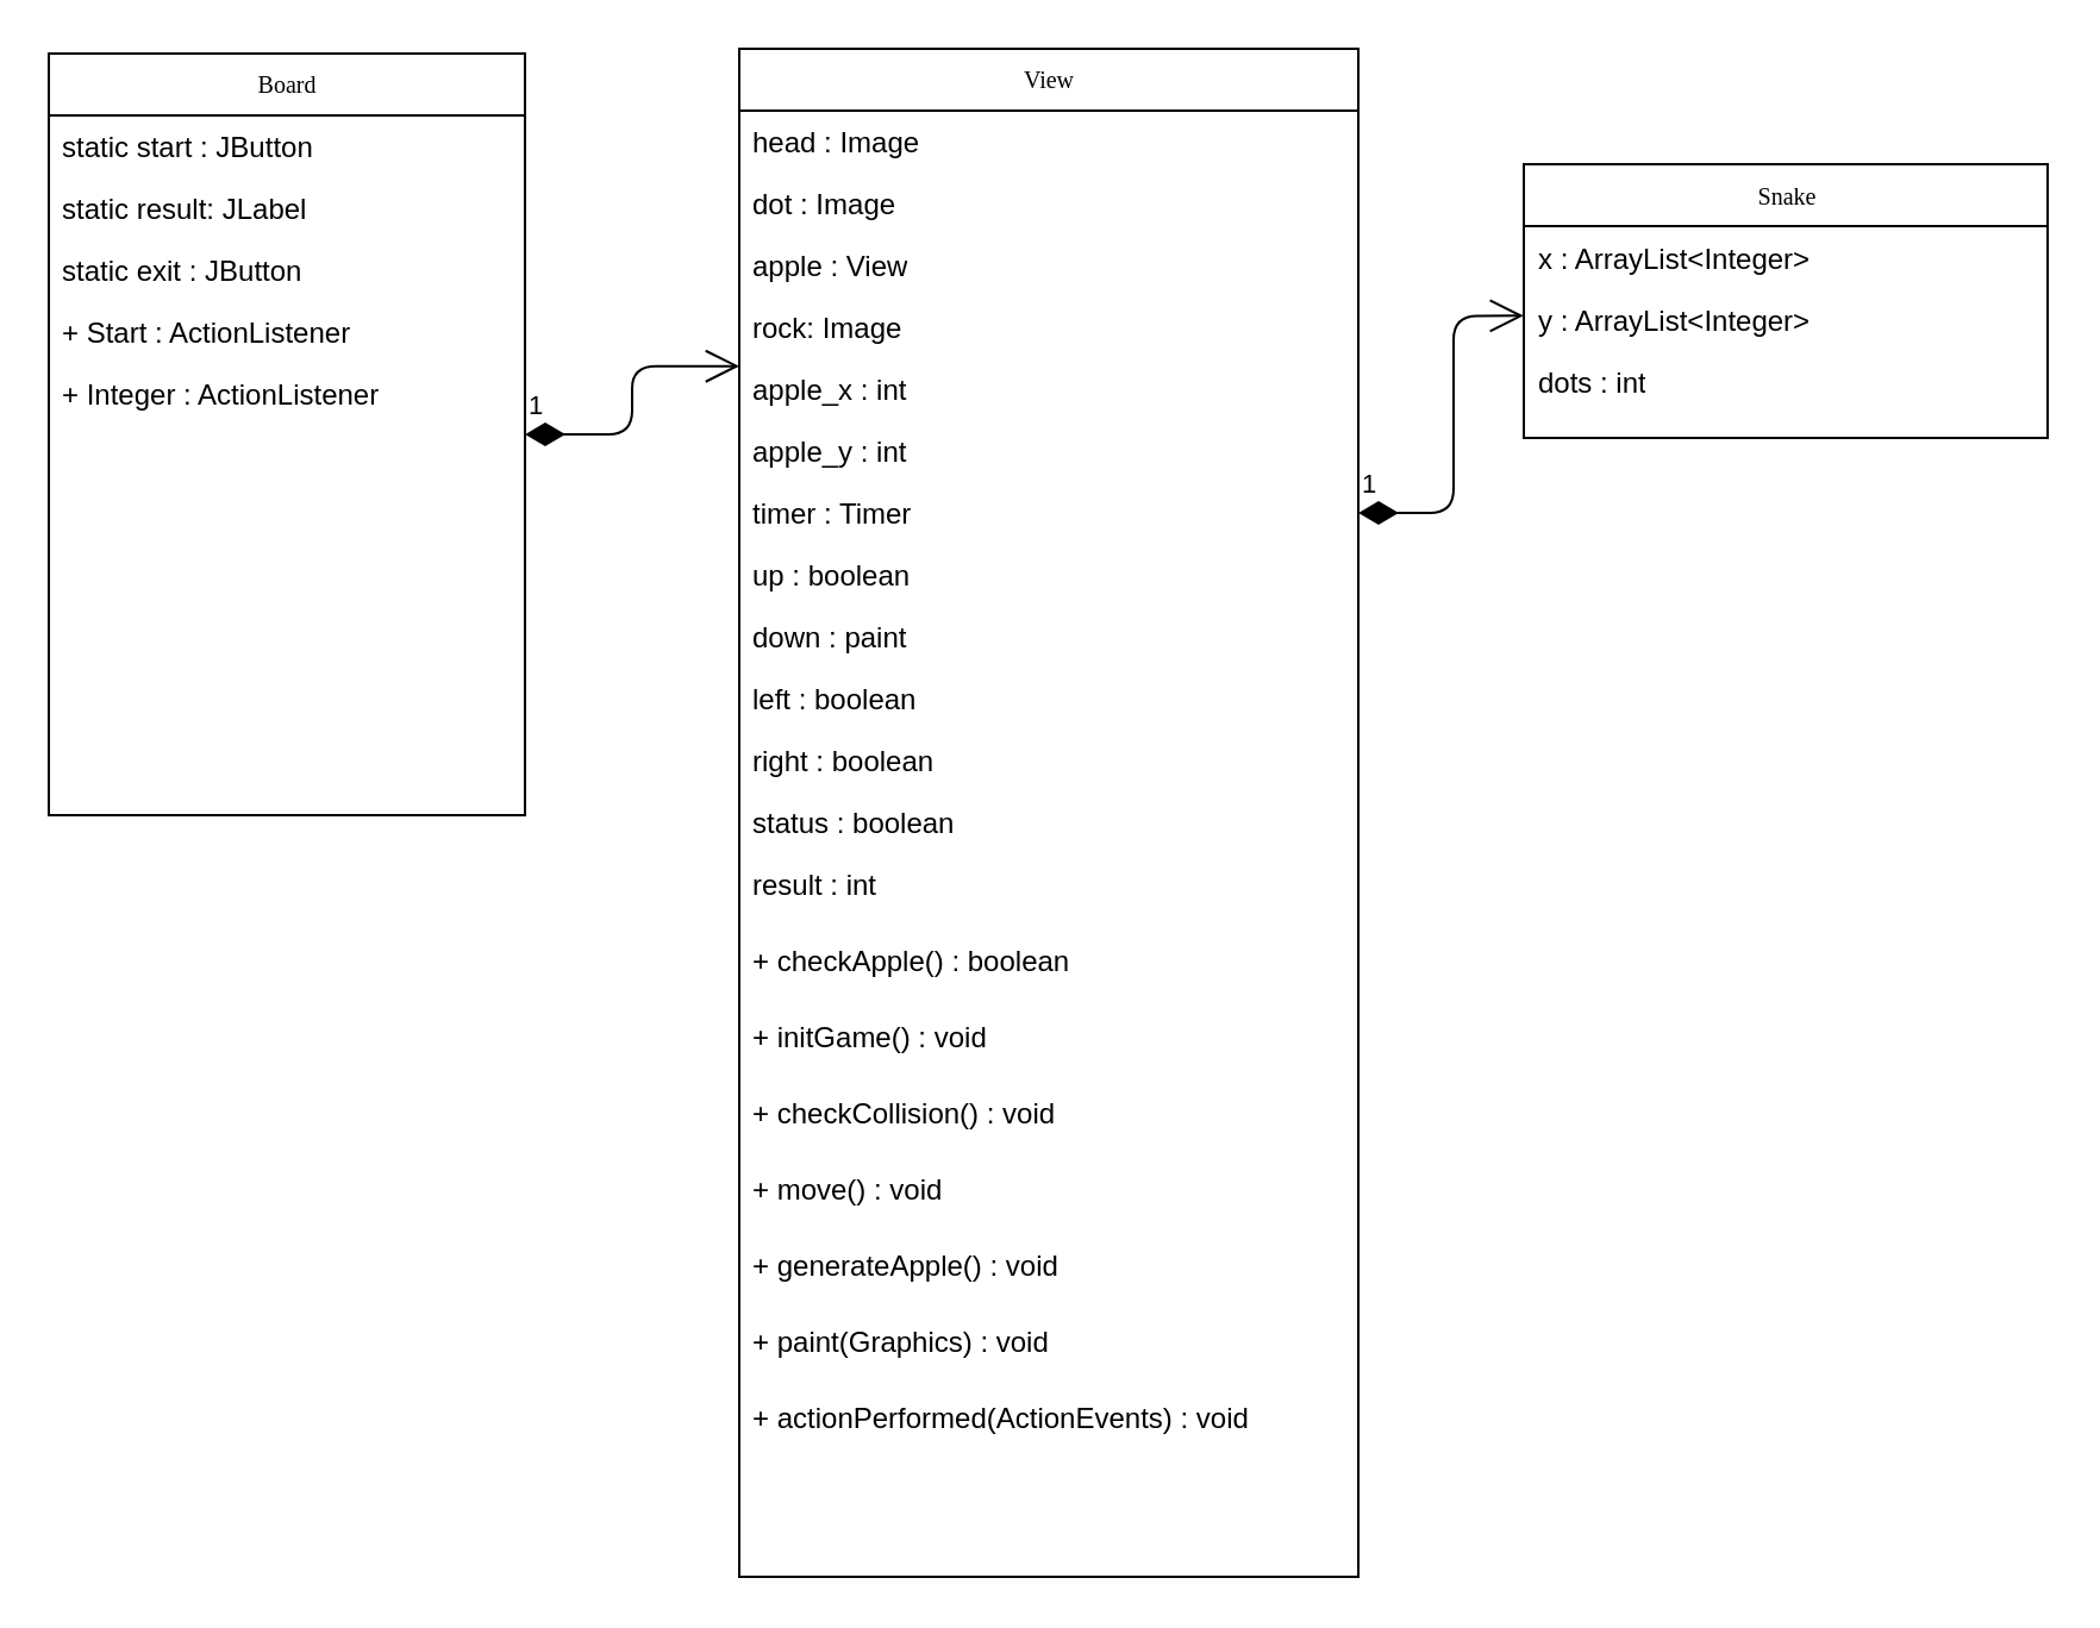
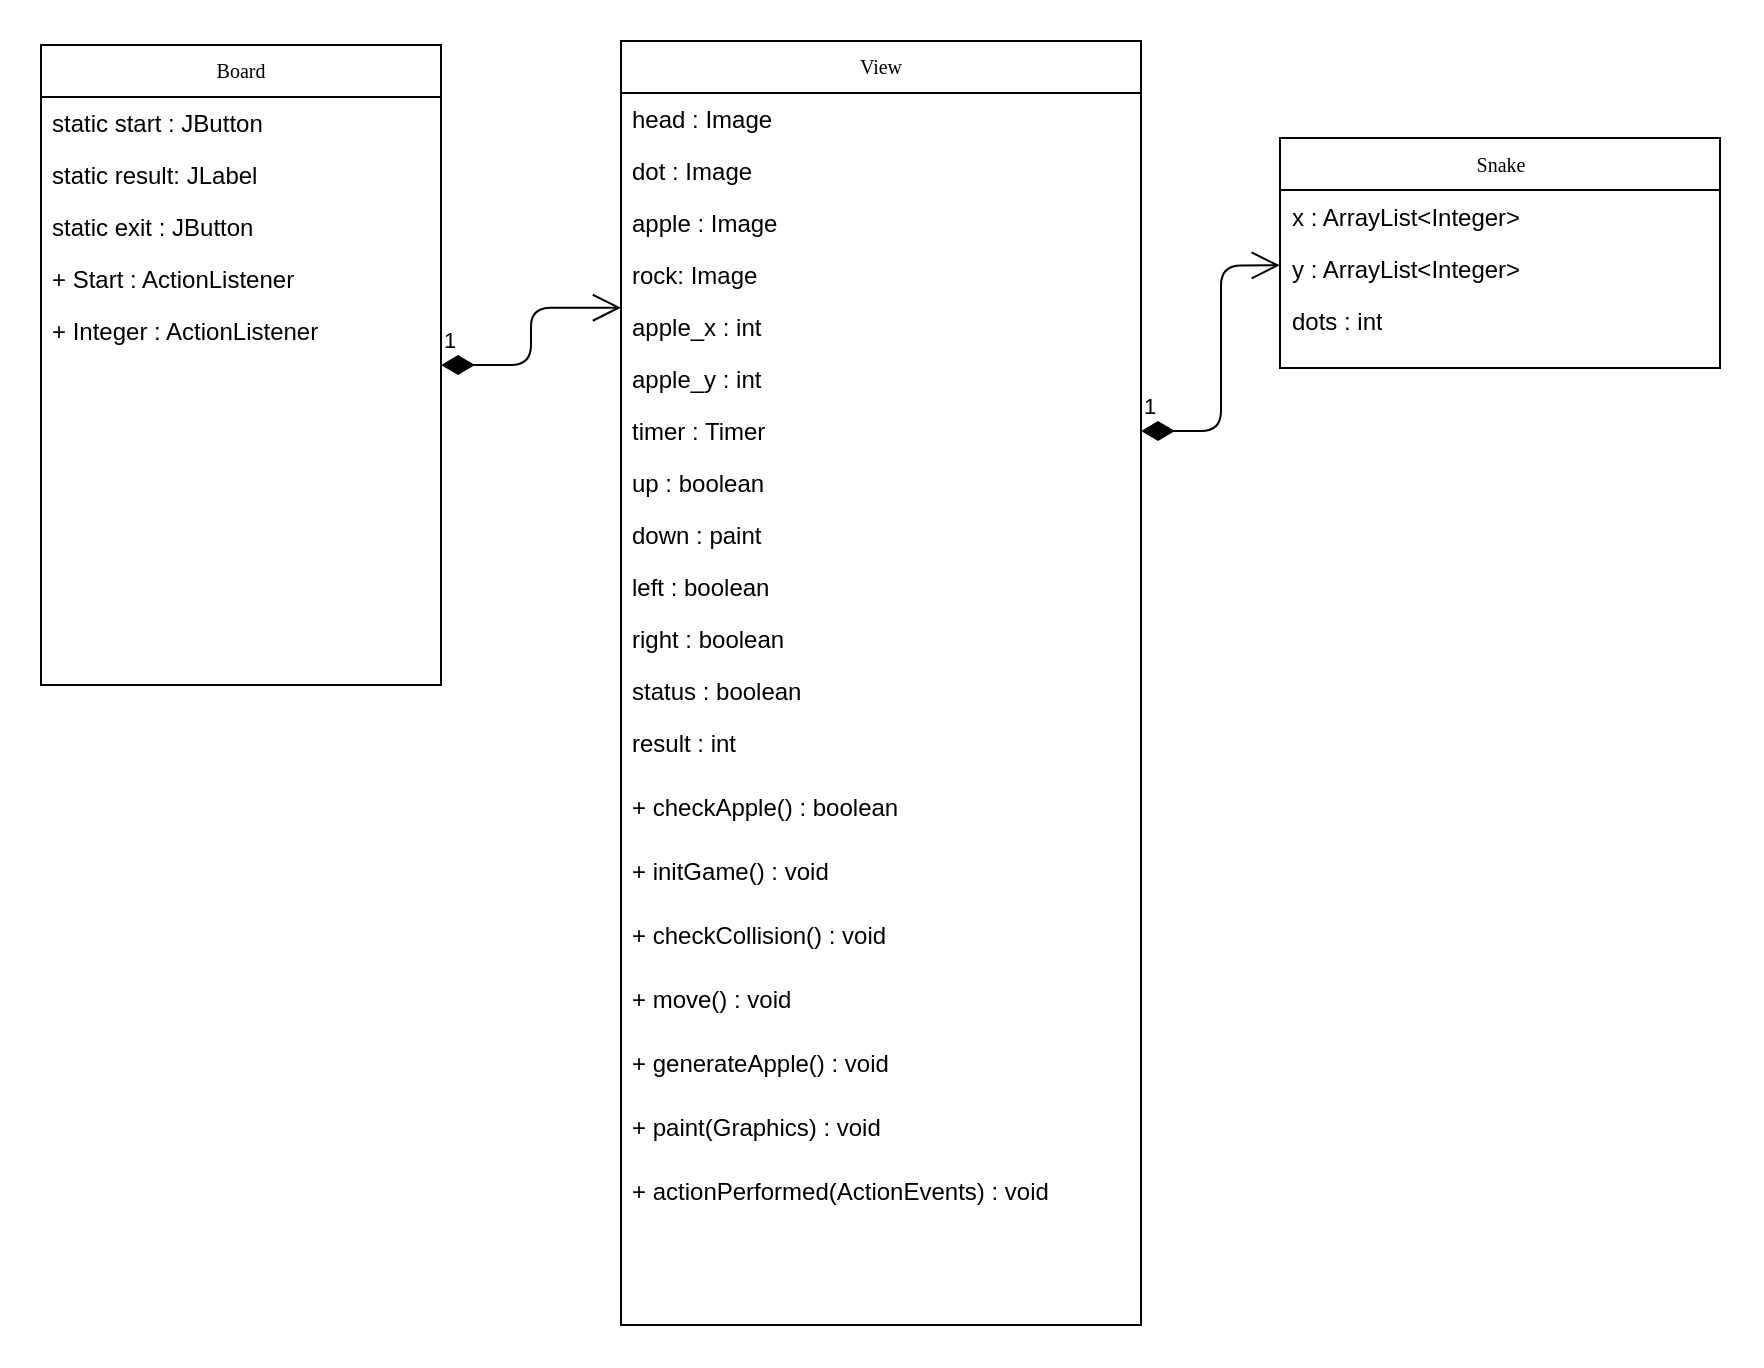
- <mxCell id="11" value="apple : View" style="text;html=1;strokeColor=none;fillColor=none;align=left;verticalAlign=top;spacingLeft=4;spacingRight=4;whiteSpace=wrap;overflow=hidden;rotatable=0;points=[[0,0.5],[1,0.5]];portConstraint=eastwest;" vertex="1" parent="8"><mxGeometry y="78" width="260" height="26" as="geometry" /></mxCell>
+ <mxCell id="11" value="apple : Image" style="text;html=1;strokeColor=none;fillColor=none;align=left;verticalAlign=top;spacingLeft=4;spacingRight=4;whiteSpace=wrap;overflow=hidden;rotatable=0;points=[[0,0.5],[1,0.5]];portConstraint=eastwest;" vertex="1" parent="8"><mxGeometry y="78" width="260" height="26" as="geometry" /></mxCell>
